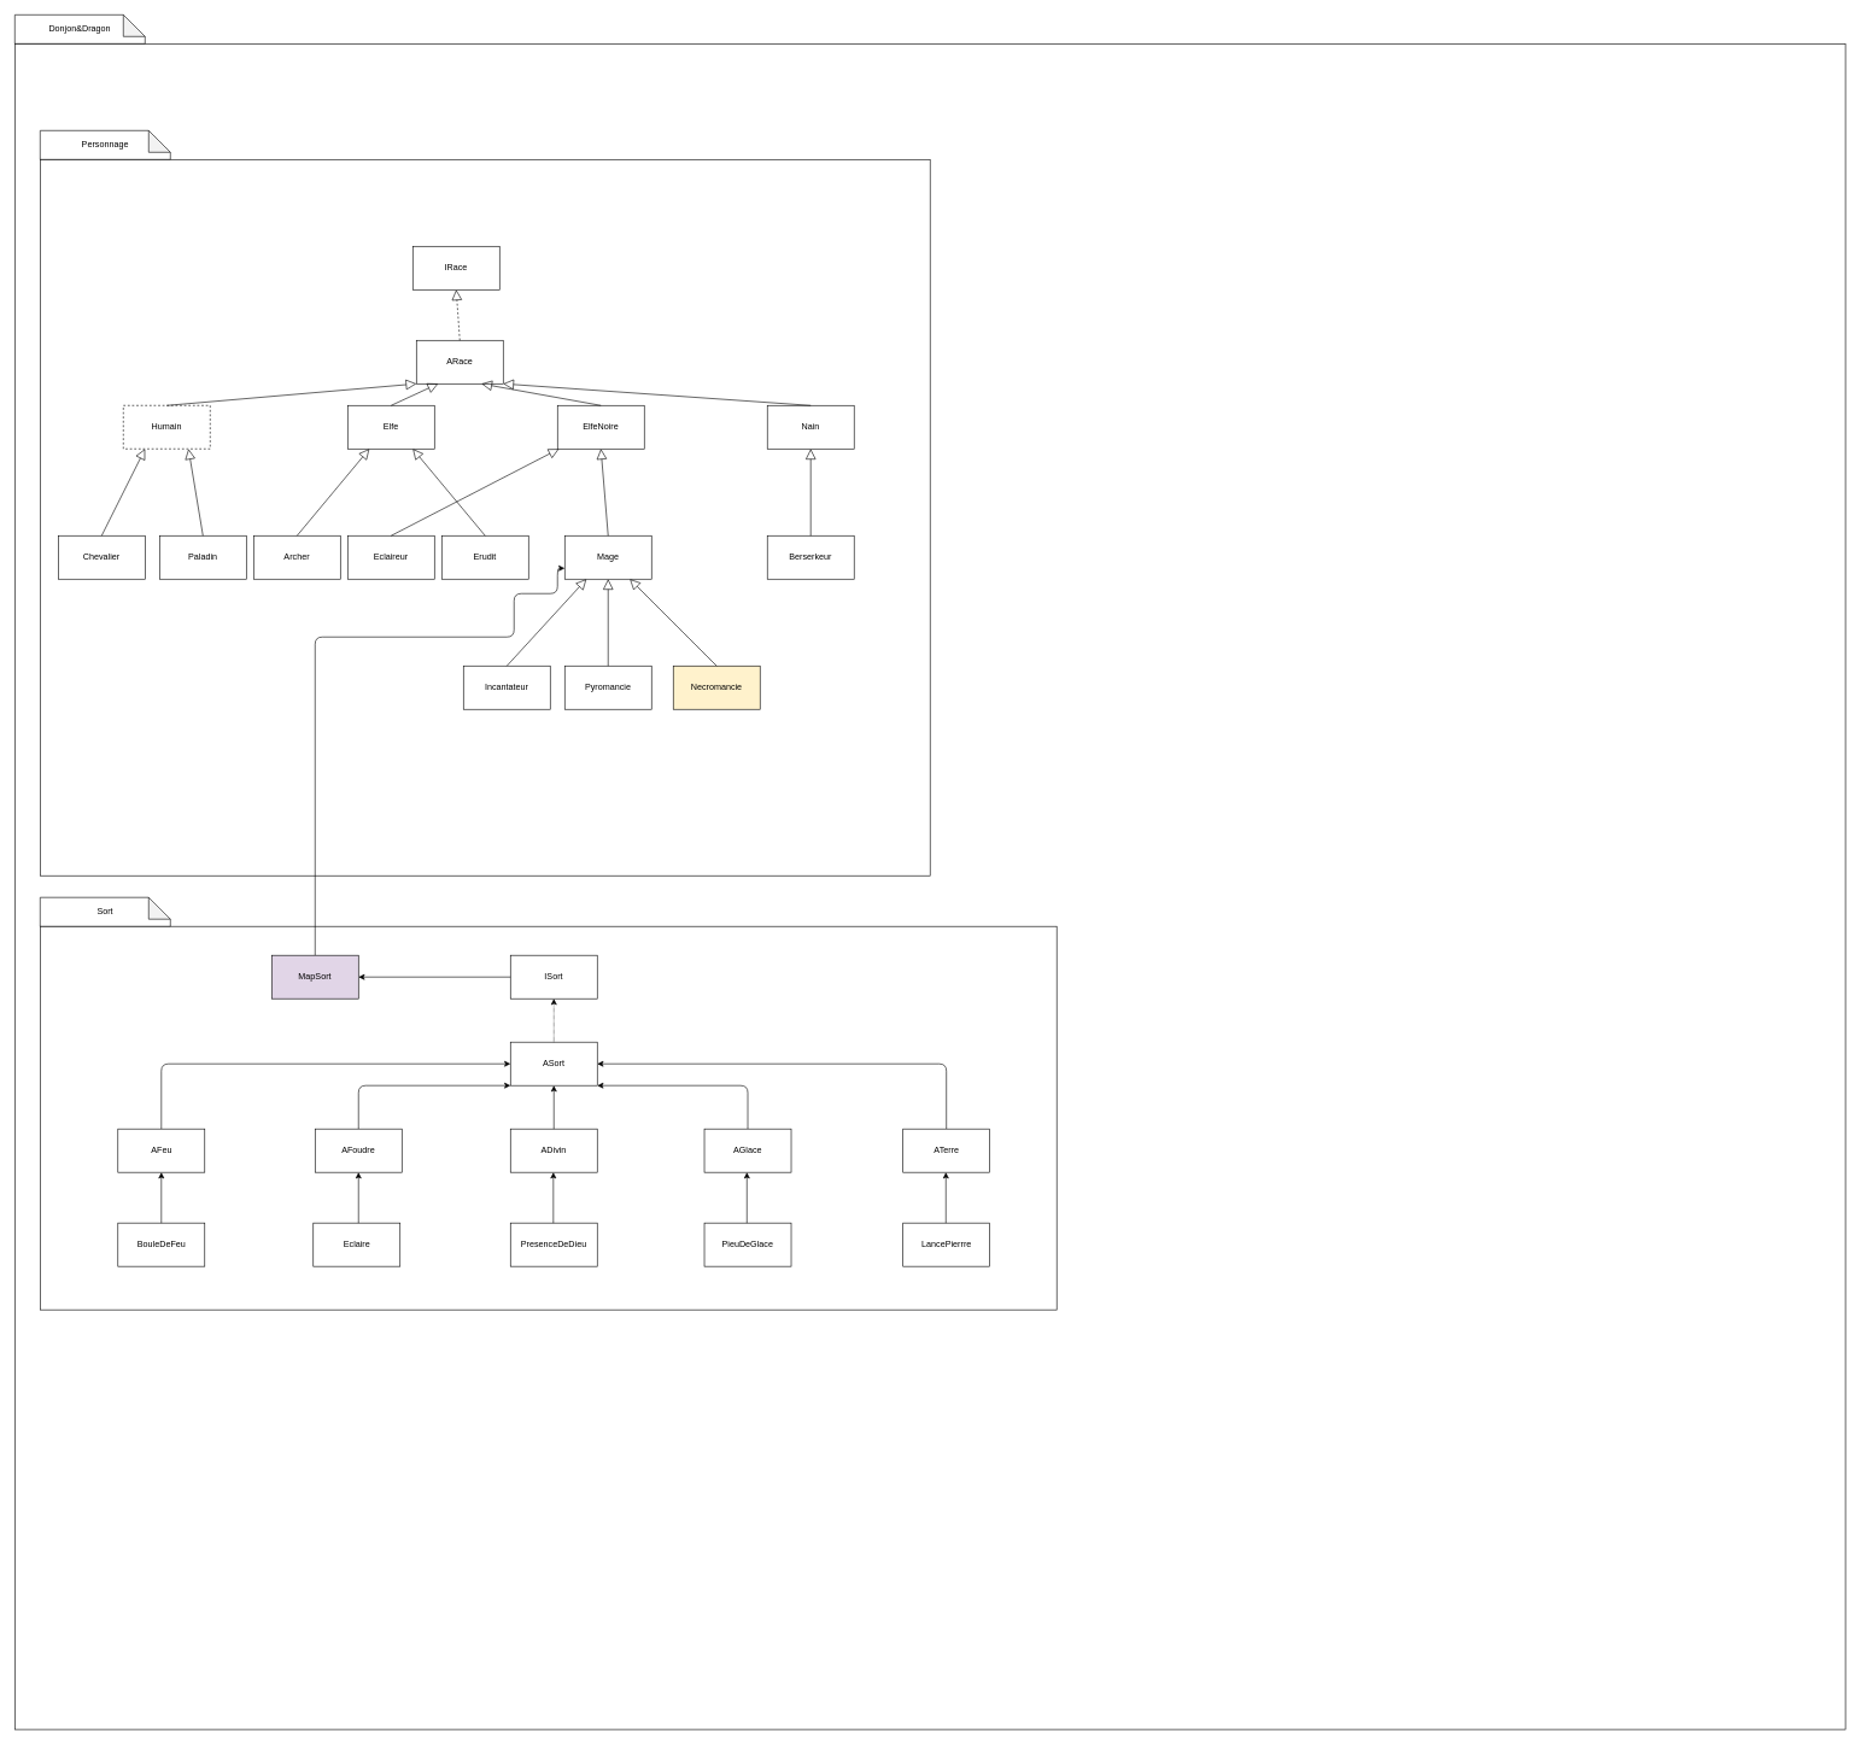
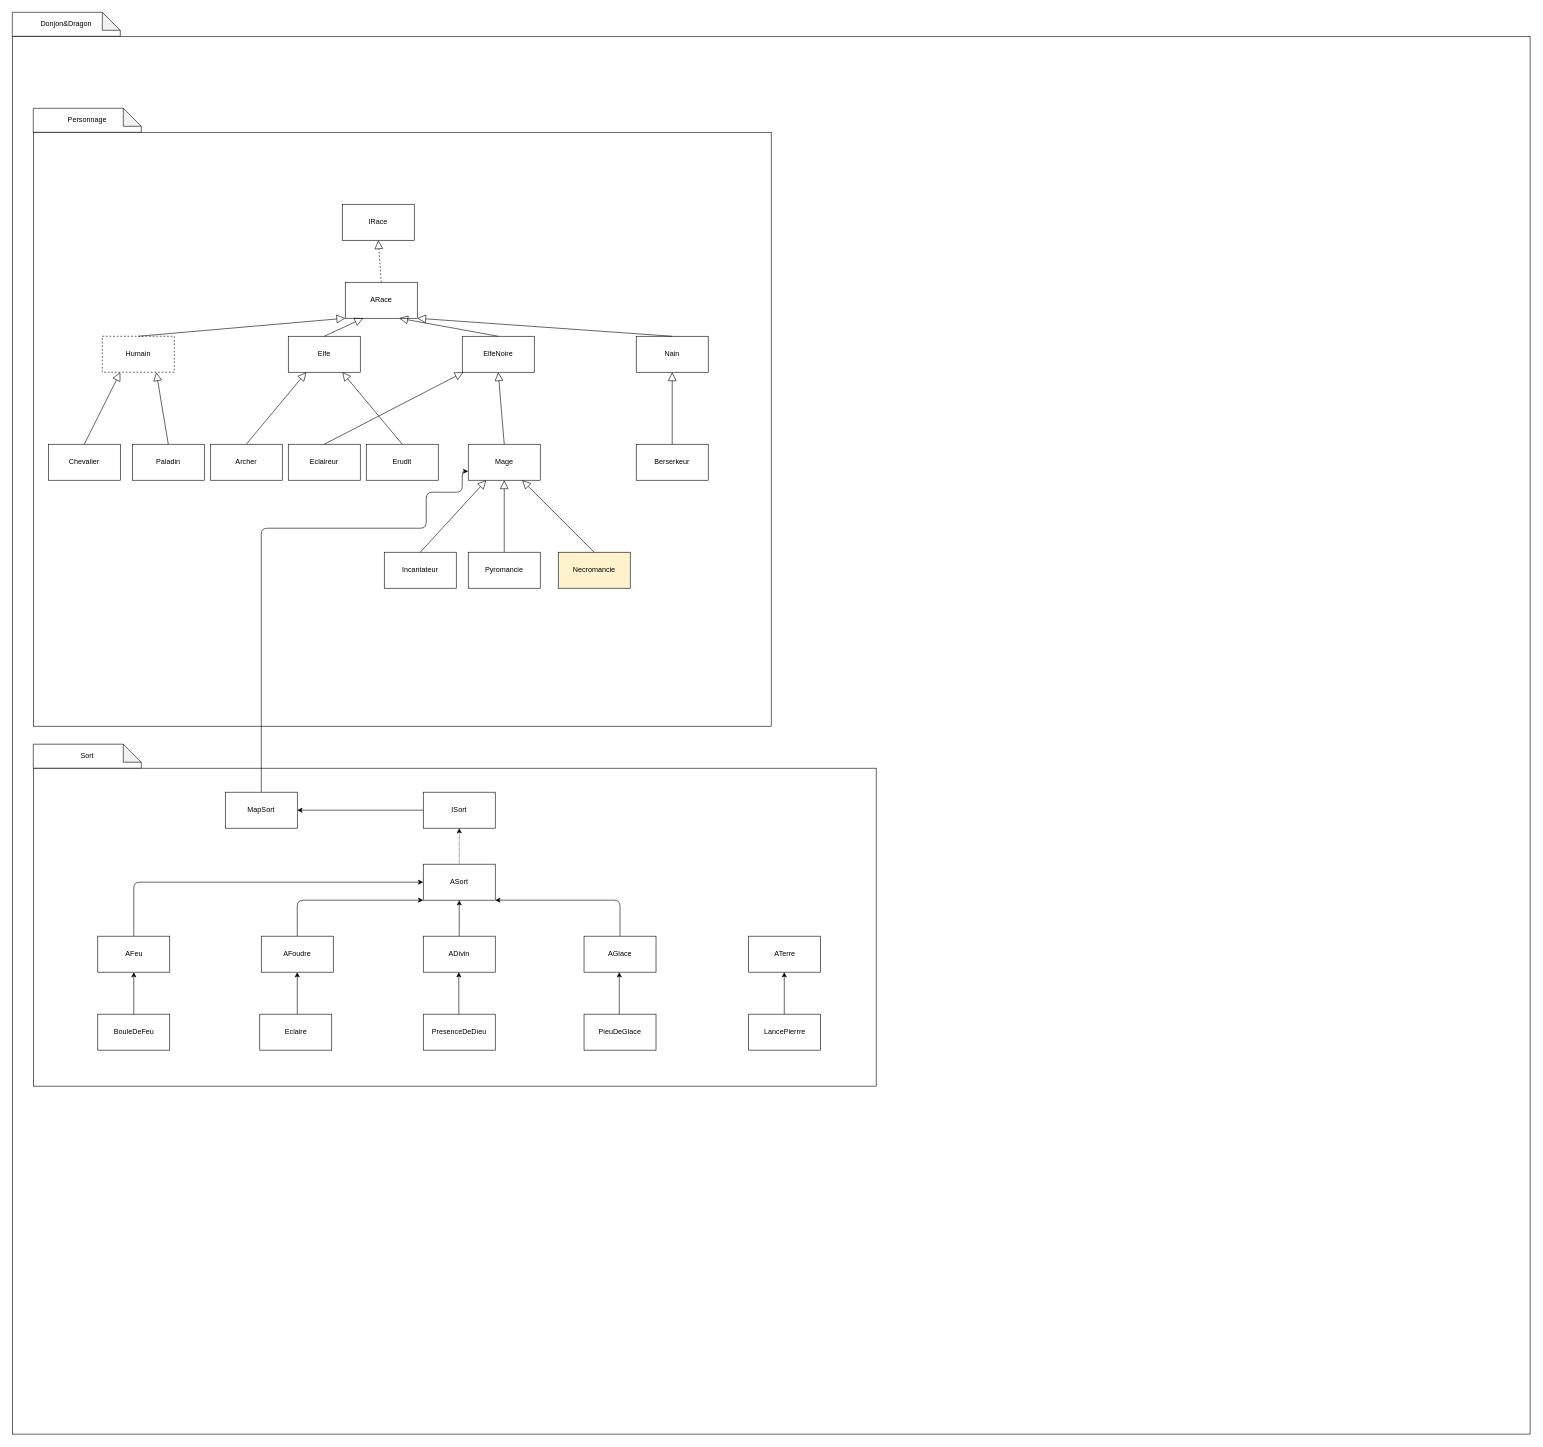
- <mxCell id="50" value="MapSort" style="rounded=0;whiteSpace=wrap;html=1;sketch=0;fillColor=#e1d5e7;" vertex="1" parent="1"><mxGeometry x="375" y="1320" width="120" height="60" as="geometry" /></mxCell>
+ <mxCell id="50" value="MapSort" style="rounded=0;whiteSpace=wrap;html=1;sketch=0;" vertex="1" parent="1"><mxGeometry x="375" y="1320" width="120" height="60" as="geometry" /></mxCell>
- <mxCell id="47" style="edgeStyle=orthogonalEdgeStyle;curved=0;rounded=1;sketch=0;orthogonalLoop=1;jettySize=auto;html=1;exitX=0.5;exitY=0;exitDx=0;exitDy=0;entryX=1;entryY=0.5;entryDx=0;entryDy=0;" edge="1" parent="1" source="48" target="61"><mxGeometry relative="1" as="geometry" /></mxCell>
